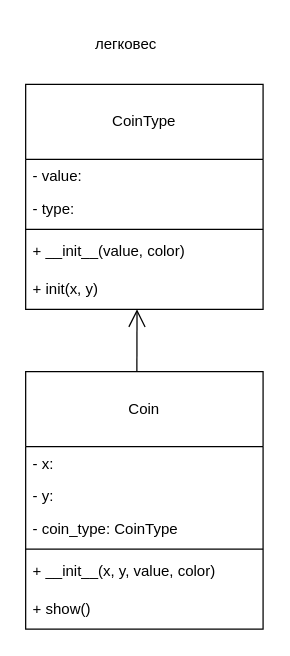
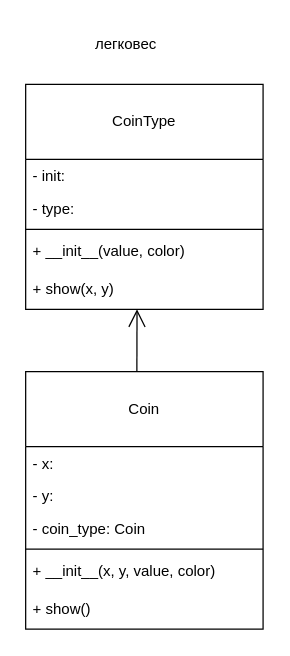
- <mxCell id="3" value="&lt;div&gt;- value:&lt;/div&gt;&lt;div&gt;&lt;br&gt;&lt;/div&gt;" style="text;strokeColor=none;fillColor=none;align=left;verticalAlign=top;spacingLeft=4;spacingRight=4;overflow=hidden;rotatable=0;points=[[0,0.5],[1,0.5]];portConstraint=eastwest;whiteSpace=wrap;html=1;" vertex="1" parent="2"><mxGeometry y="60" width="190" height="26" as="geometry" /></mxCell>
+ <mxCell id="3" value="&lt;div&gt;- init:&lt;/div&gt;&lt;div&gt;&lt;br&gt;&lt;/div&gt;" style="text;strokeColor=none;fillColor=none;align=left;verticalAlign=top;spacingLeft=4;spacingRight=4;overflow=hidden;rotatable=0;points=[[0,0.5],[1,0.5]];portConstraint=eastwest;whiteSpace=wrap;html=1;" vertex="1" parent="2"><mxGeometry y="60" width="190" height="26" as="geometry" /></mxCell>
- <mxCell id="7" value="+ init(x, y)" style="text;strokeColor=none;fillColor=none;align=left;verticalAlign=top;spacingLeft=4;spacingRight=4;overflow=hidden;rotatable=0;points=[[0,0.5],[1,0.5]];portConstraint=eastwest;whiteSpace=wrap;html=1;" vertex="1" parent="2"><mxGeometry y="150" width="190" height="30" as="geometry" /></mxCell>
+ <mxCell id="7" value="+ show(x, y)" style="text;strokeColor=none;fillColor=none;align=left;verticalAlign=top;spacingLeft=4;spacingRight=4;overflow=hidden;rotatable=0;points=[[0,0.5],[1,0.5]];portConstraint=eastwest;whiteSpace=wrap;html=1;" vertex="1" parent="2"><mxGeometry y="150" width="190" height="30" as="geometry" /></mxCell>
- <mxCell id="11" value="&lt;div&gt;- coin_type: CoinType&lt;/div&gt;" style="text;strokeColor=none;fillColor=none;align=left;verticalAlign=top;spacingLeft=4;spacingRight=4;overflow=hidden;rotatable=0;points=[[0,0.5],[1,0.5]];portConstraint=eastwest;whiteSpace=wrap;html=1;" vertex="1" parent="8"><mxGeometry y="112" width="190" height="26" as="geometry" /></mxCell>
+ <mxCell id="11" value="&lt;div&gt;- coin_type: Coin&lt;/div&gt;" style="text;strokeColor=none;fillColor=none;align=left;verticalAlign=top;spacingLeft=4;spacingRight=4;overflow=hidden;rotatable=0;points=[[0,0.5],[1,0.5]];portConstraint=eastwest;whiteSpace=wrap;html=1;" vertex="1" parent="8"><mxGeometry y="112" width="190" height="26" as="geometry" /></mxCell>
